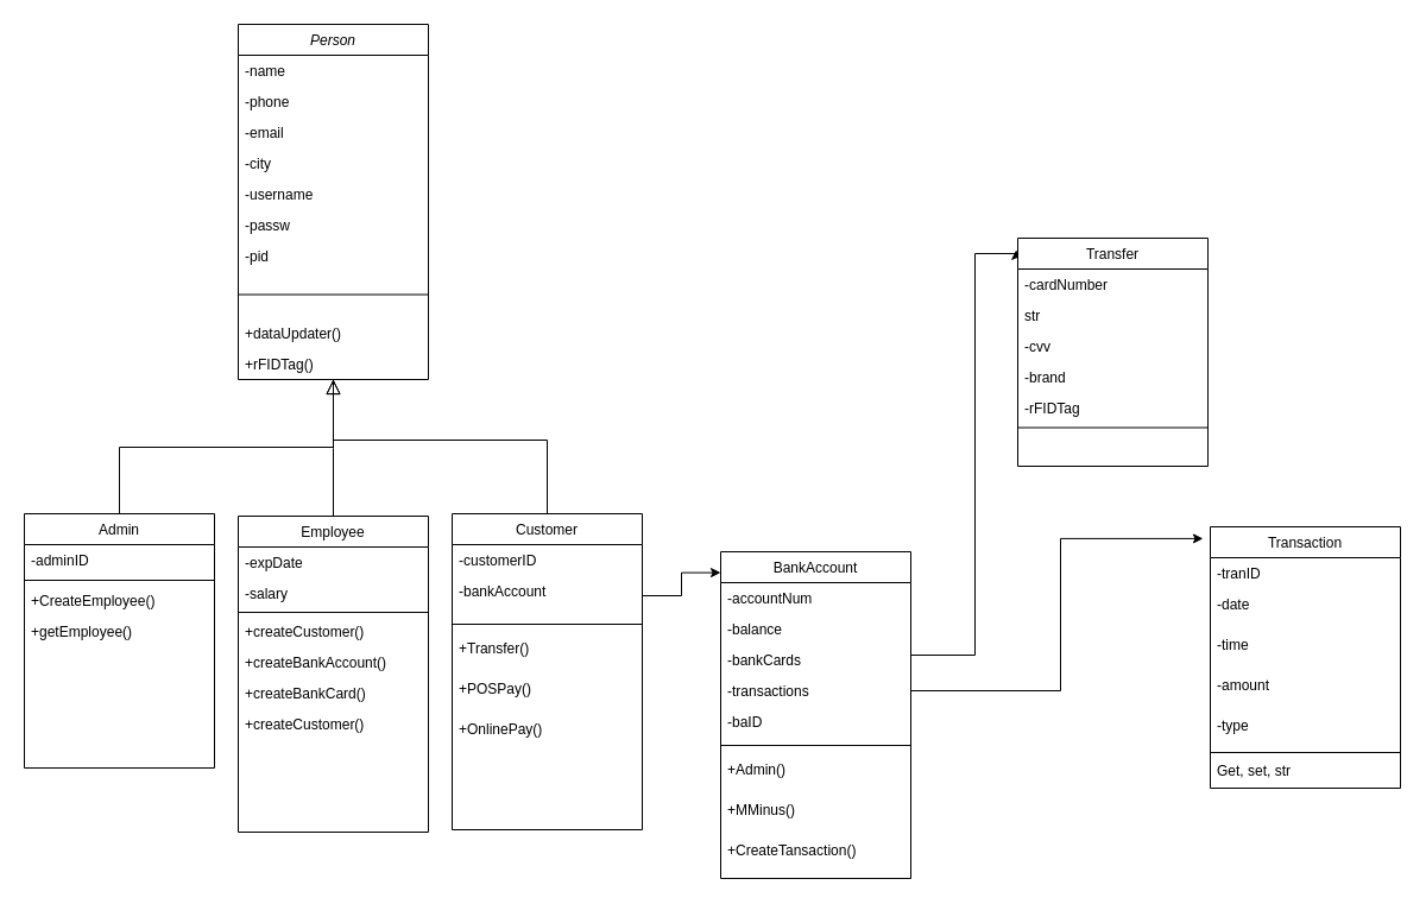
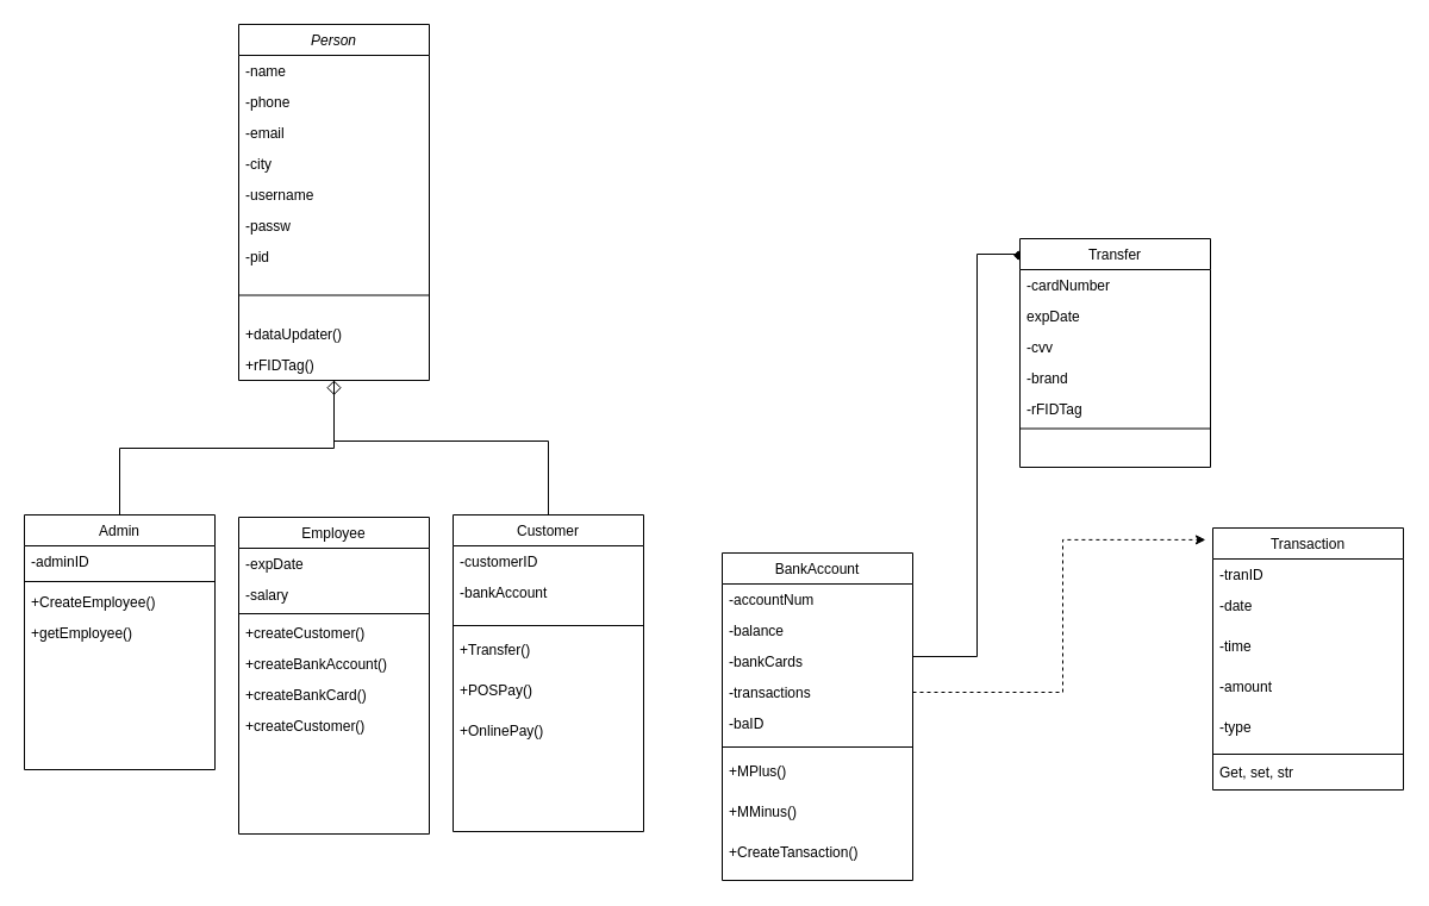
- <mxCell id="36" style="edgeStyle=orthogonalEdgeStyle;rounded=0;orthogonalLoop=1;jettySize=auto;html=1;entryX=-0.008;entryY=0.051;entryDx=0;entryDy=0;entryPerimeter=0;" parent="1" source="40" target="48" edge="1"><mxGeometry relative="1" as="geometry"><mxPoint x="832" y="454" as="targetPoint" /><Array as="points"><mxPoint x="820" y="551" /><mxPoint x="820" y="213" /></Array></mxGeometry></mxCell>
+ <mxCell id="36" style="edgeStyle=orthogonalEdgeStyle;rounded=0;orthogonalLoop=1;jettySize=auto;html=1;entryX=-0.008;entryY=0.051;entryDx=0;entryDy=0;entryPerimeter=0;endArrow=diamond;" parent="1" source="40" target="48" edge="1"><mxGeometry relative="1" as="geometry"><mxPoint x="832" y="454" as="targetPoint" /><Array as="points"><mxPoint x="820" y="551" /><mxPoint x="820" y="213" /></Array></mxGeometry></mxCell>
- <mxCell id="50" value="str" style="text;align=left;verticalAlign=top;spacingLeft=4;spacingRight=4;overflow=hidden;rotatable=0;points=[[0,0.5],[1,0.5]];portConstraint=eastwest;rounded=0;" parent="48" vertex="1"><mxGeometry y="52" width="160" height="26" as="geometry" /></mxCell>
+ <mxCell id="50" value="expDate" style="text;align=left;verticalAlign=top;spacingLeft=4;spacingRight=4;overflow=hidden;rotatable=0;points=[[0,0.5],[1,0.5]];portConstraint=eastwest;rounded=0;" parent="48" vertex="1"><mxGeometry y="52" width="160" height="26" as="geometry" /></mxCell>
- <mxCell id="18" value="" style="endArrow=block;endSize=10;endFill=0;shadow=0;strokeWidth=1;rounded=0;edgeStyle=elbowEdgeStyle;elbow=vertical;entryX=0.5;entryY=1;entryDx=0;entryDy=0;" parent="1" source="13" target="2" edge="1"><mxGeometry width="160" relative="1" as="geometry"><mxPoint x="180" y="225" as="sourcePoint" /><mxPoint x="280" y="310" as="targetPoint" /></mxGeometry></mxCell>
+ <mxCell id="18" value="" style="endArrow=diamond;endSize=10;endFill=0;shadow=0;strokeWidth=1;rounded=0;edgeStyle=elbowEdgeStyle;elbow=vertical;entryX=0.5;entryY=1;entryDx=0;entryDy=0;" parent="1" source="13" target="2" edge="1"><mxGeometry width="160" relative="1" as="geometry"><mxPoint x="180" y="225" as="sourcePoint" /><mxPoint x="280" y="310" as="targetPoint" /></mxGeometry></mxCell>
- <mxCell id="27" value="" style="endArrow=block;endSize=10;endFill=0;shadow=0;strokeWidth=1;rounded=0;edgeStyle=elbowEdgeStyle;elbow=vertical;entryX=0.5;entryY=1;entryDx=0;entryDy=0;" parent="1" source="19" target="2" edge="1"><mxGeometry width="160" relative="1" as="geometry"><mxPoint x="190" y="395" as="sourcePoint" /><mxPoint x="280" y="310" as="targetPoint" /></mxGeometry></mxCell>
- <mxCell id="47" style="edgeStyle=orthogonalEdgeStyle;rounded=0;orthogonalLoop=1;jettySize=auto;html=1;exitX=1;exitY=0.5;exitDx=0;exitDy=0;entryX=0;entryY=0.064;entryDx=0;entryDy=0;entryPerimeter=0;" parent="1" source="30" target="37" edge="1"><mxGeometry relative="1" as="geometry"><mxPoint x="560" y="454" as="targetPoint" /></mxGeometry></mxCell>
- <mxCell id="63" style="edgeStyle=orthogonalEdgeStyle;rounded=0;orthogonalLoop=1;jettySize=auto;html=1;exitX=1;exitY=0.5;exitDx=0;exitDy=0;entryX=-0.038;entryY=0.045;entryDx=0;entryDy=0;entryPerimeter=0;" parent="1" source="41" target="55" edge="1"><mxGeometry relative="1" as="geometry" /></mxCell>
+ <mxCell id="63" style="edgeStyle=orthogonalEdgeStyle;rounded=0;orthogonalLoop=1;jettySize=auto;html=1;exitX=1;exitY=0.5;exitDx=0;exitDy=0;entryX=-0.038;entryY=0.045;entryDx=0;entryDy=0;entryPerimeter=0;dashed=1;" parent="1" source="41" target="55" edge="1"><mxGeometry relative="1" as="geometry" /></mxCell>
- <mxCell id="44" value="+Admin()" style="text;align=left;verticalAlign=top;spacingLeft=4;spacingRight=4;overflow=hidden;rotatable=0;points=[[0,0.5],[1,0.5]];portConstraint=eastwest;rounded=0;" parent="37" vertex="1"><mxGeometry y="170" width="160" height="34" as="geometry" /></mxCell>
+ <mxCell id="44" value="+MPlus()" style="text;align=left;verticalAlign=top;spacingLeft=4;spacingRight=4;overflow=hidden;rotatable=0;points=[[0,0.5],[1,0.5]];portConstraint=eastwest;rounded=0;" parent="37" vertex="1"><mxGeometry y="170" width="160" height="34" as="geometry" /></mxCell>
